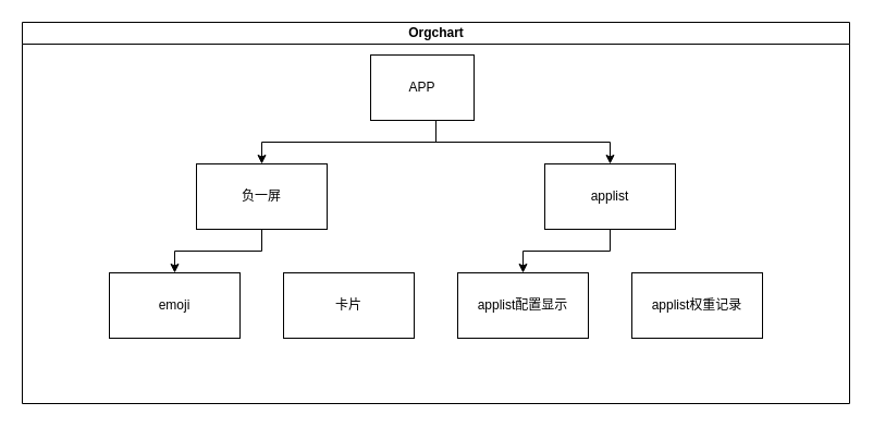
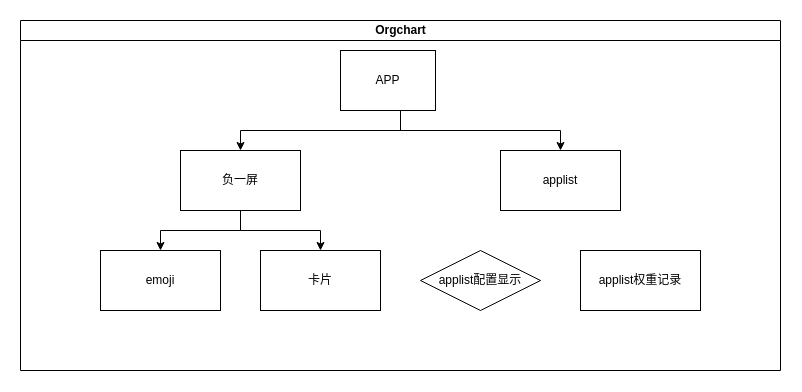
+ <mxCell id="10" style="edgeStyle=orthogonalEdgeStyle;rounded=0;orthogonalLoop=1;jettySize=auto;html=1;exitX=0.5;exitY=1;exitDx=0;exitDy=0;entryX=0.5;entryY=0;entryDx=0;entryDy=0;" edge="1" target="11" source="6" parent="2"><mxGeometry relative="1" as="geometry"><mxPoint x="400" y="180" as="sourcePoint" /><Array as="points"><mxPoint x="220" y="210" /><mxPoint x="300" y="210" /></Array></mxGeometry></mxCell>
- <mxCell id="12" style="edgeStyle=orthogonalEdgeStyle;rounded=0;orthogonalLoop=1;jettySize=auto;html=1;entryX=0.5;entryY=0;entryDx=0;entryDy=0;exitX=0.5;exitY=1;exitDx=0;exitDy=0;" edge="1" target="13" source="5" parent="2"><mxGeometry relative="1" as="geometry"><mxPoint x="400" y="200" as="sourcePoint" /><Array as="points"><mxPoint x="540" y="210" /><mxPoint x="460" y="210" /></Array></mxGeometry></mxCell>
- <mxCell id="13" value="applist配置显示" style="whiteSpace=wrap;html=1;" vertex="1" parent="2"><mxGeometry x="400" y="230" width="120" height="60" as="geometry" /></mxCell>
+ <mxCell id="13" value="applist配置显示" style="rhombus;whiteSpace=wrap;html=1;" vertex="1" parent="2"><mxGeometry x="400" y="230" width="120" height="60" as="geometry" /></mxCell>
